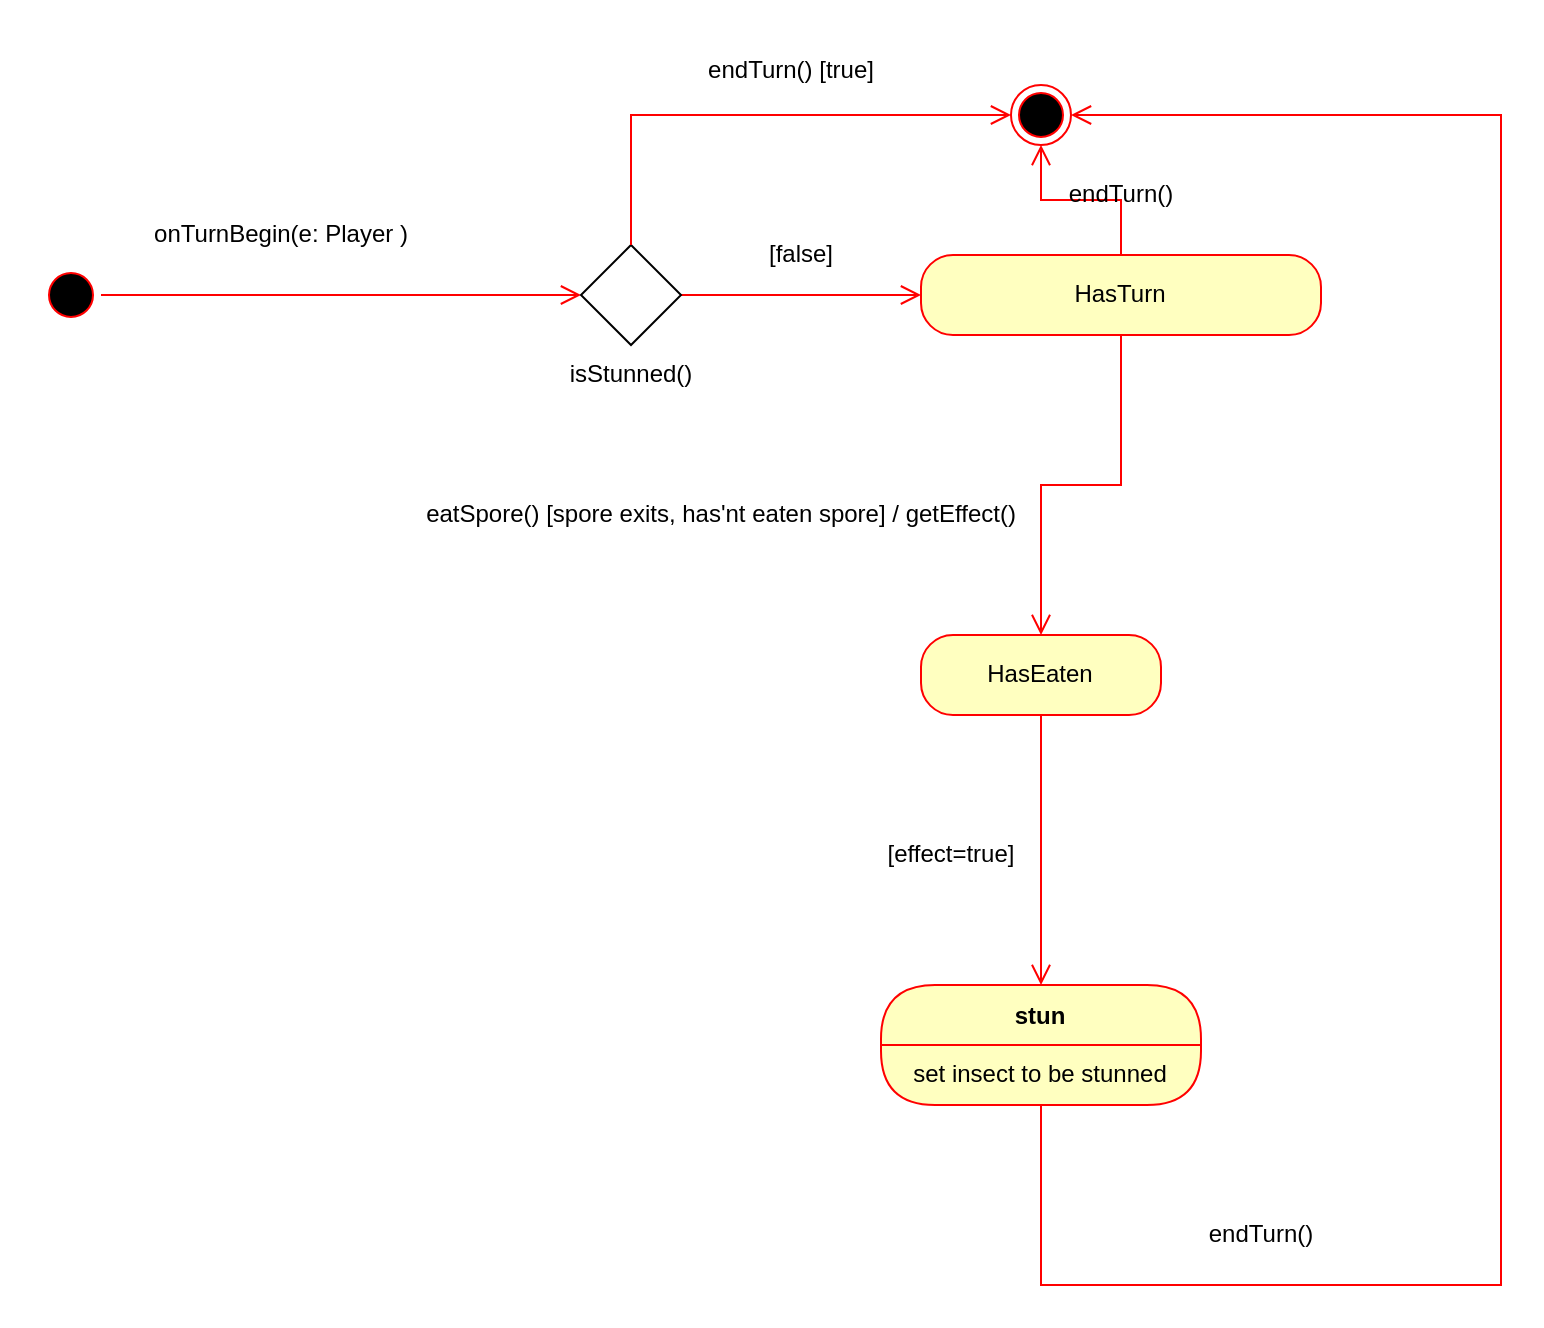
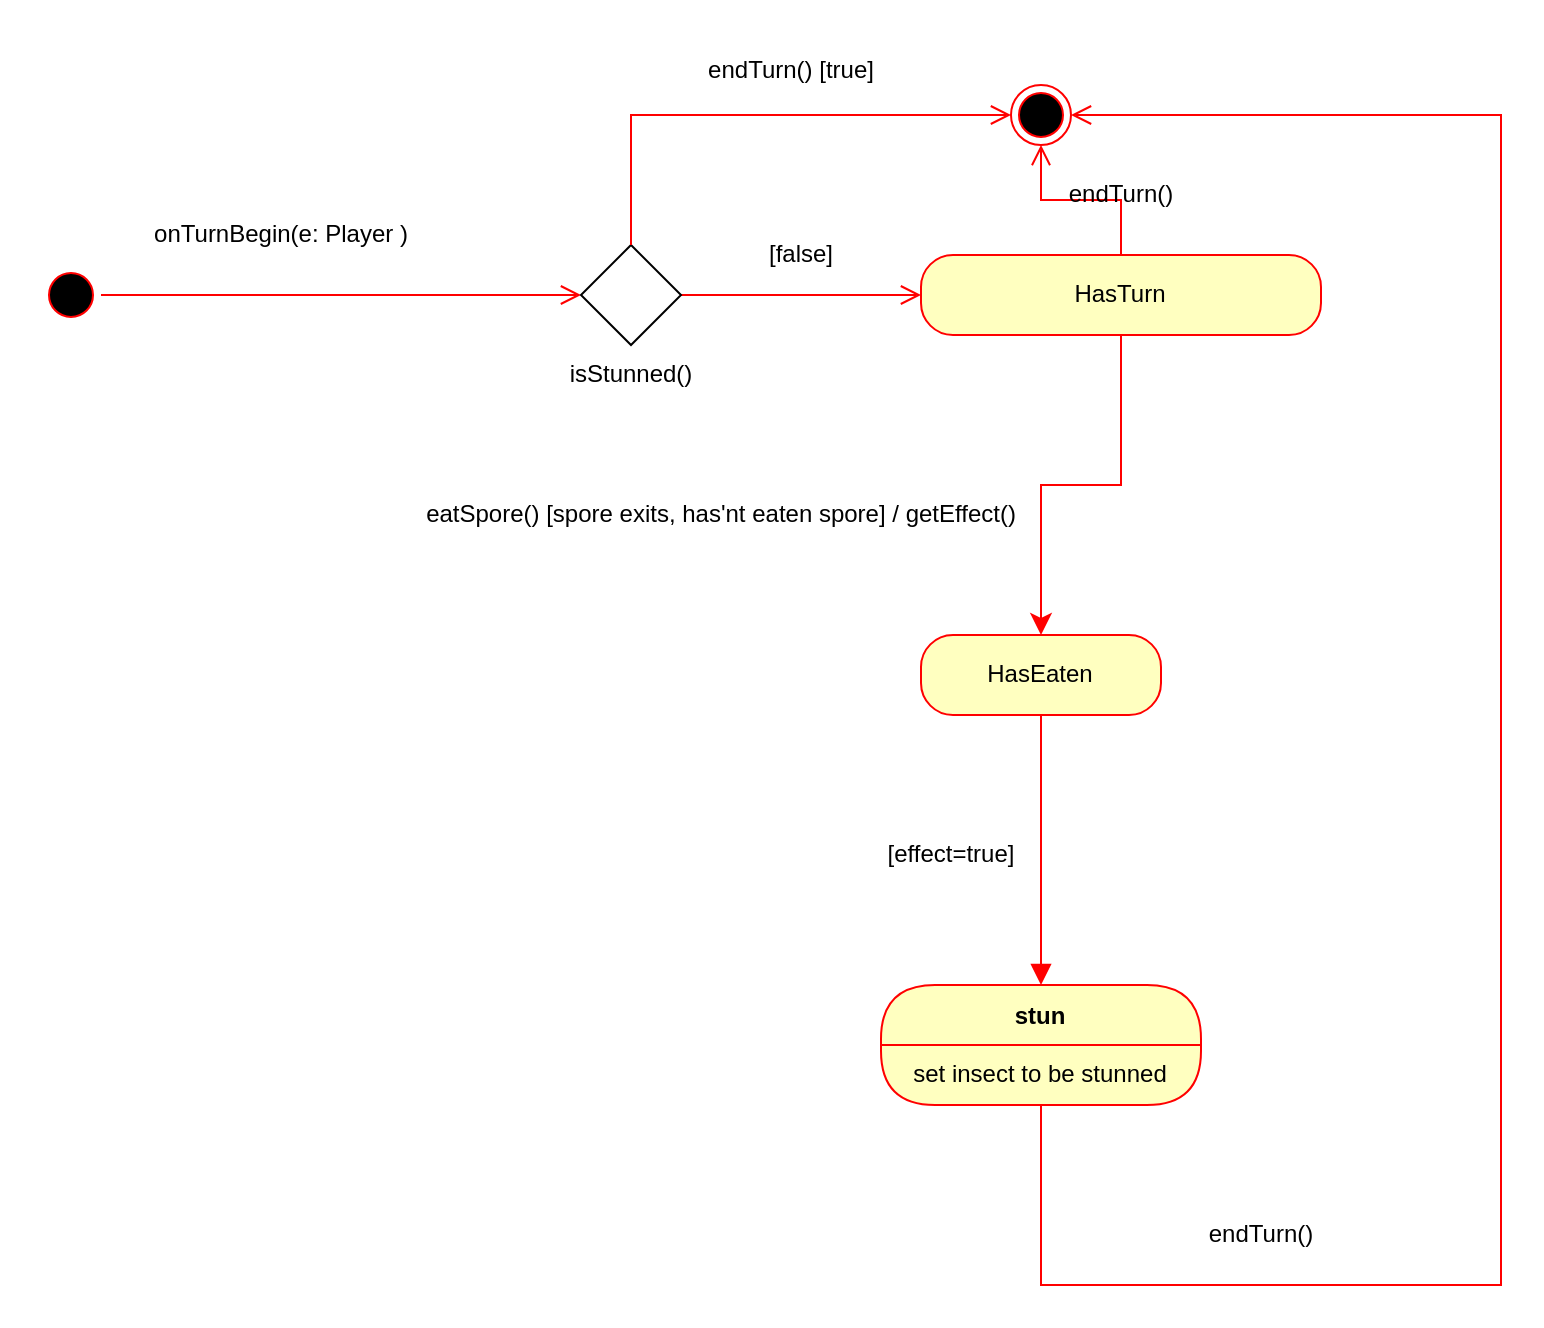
- <mxCell id="16" value="" style="edgeStyle=orthogonalEdgeStyle;html=1;verticalAlign=bottom;endArrow=open;endSize=8;strokeColor=#ff0000;rounded=0;exitX=0.5;exitY=1;exitDx=0;exitDy=0;entryX=0.5;entryY=0;entryDx=0;entryDy=0;" edge="1" source="17" parent="1" target="15"><mxGeometry relative="1" as="geometry"><mxPoint x="540" y="352" as="targetPoint" /><mxPoint x="520" y="172" as="sourcePoint" /></mxGeometry></mxCell>
+ <mxCell id="16" value="" style="edgeStyle=orthogonalEdgeStyle;html=1;verticalAlign=bottom;endArrow=classic;endSize=8;strokeColor=#ff0000;rounded=0;exitX=0.5;exitY=1;exitDx=0;exitDy=0;entryX=0.5;entryY=0;entryDx=0;entryDy=0;" edge="1" source="17" parent="1" target="15"><mxGeometry relative="1" as="geometry"><mxPoint x="540" y="352" as="targetPoint" /><mxPoint x="520" y="172" as="sourcePoint" /></mxGeometry></mxCell>
- <mxCell id="6" value="" style="edgeStyle=orthogonalEdgeStyle;html=1;verticalAlign=bottom;endArrow=open;endSize=8;strokeColor=#ff0000;rounded=0;entryX=0.5;entryY=0;entryDx=0;entryDy=0;exitX=0.5;exitY=1;exitDx=0;exitDy=0;" parent="1" source="15" target="10" edge="1"><mxGeometry relative="1" as="geometry"><mxPoint x="510" y="272" as="targetPoint" /><mxPoint x="520" y="352" as="sourcePoint" /></mxGeometry></mxCell>
+ <mxCell id="6" value="" style="edgeStyle=orthogonalEdgeStyle;html=1;verticalAlign=bottom;endArrow=block;endSize=8;strokeColor=#ff0000;rounded=0;entryX=0.5;entryY=0;entryDx=0;entryDy=0;exitX=0.5;exitY=1;exitDx=0;exitDy=0;" parent="1" source="15" target="10" edge="1"><mxGeometry relative="1" as="geometry"><mxPoint x="510" y="272" as="targetPoint" /><mxPoint x="520" y="352" as="sourcePoint" /></mxGeometry></mxCell>
